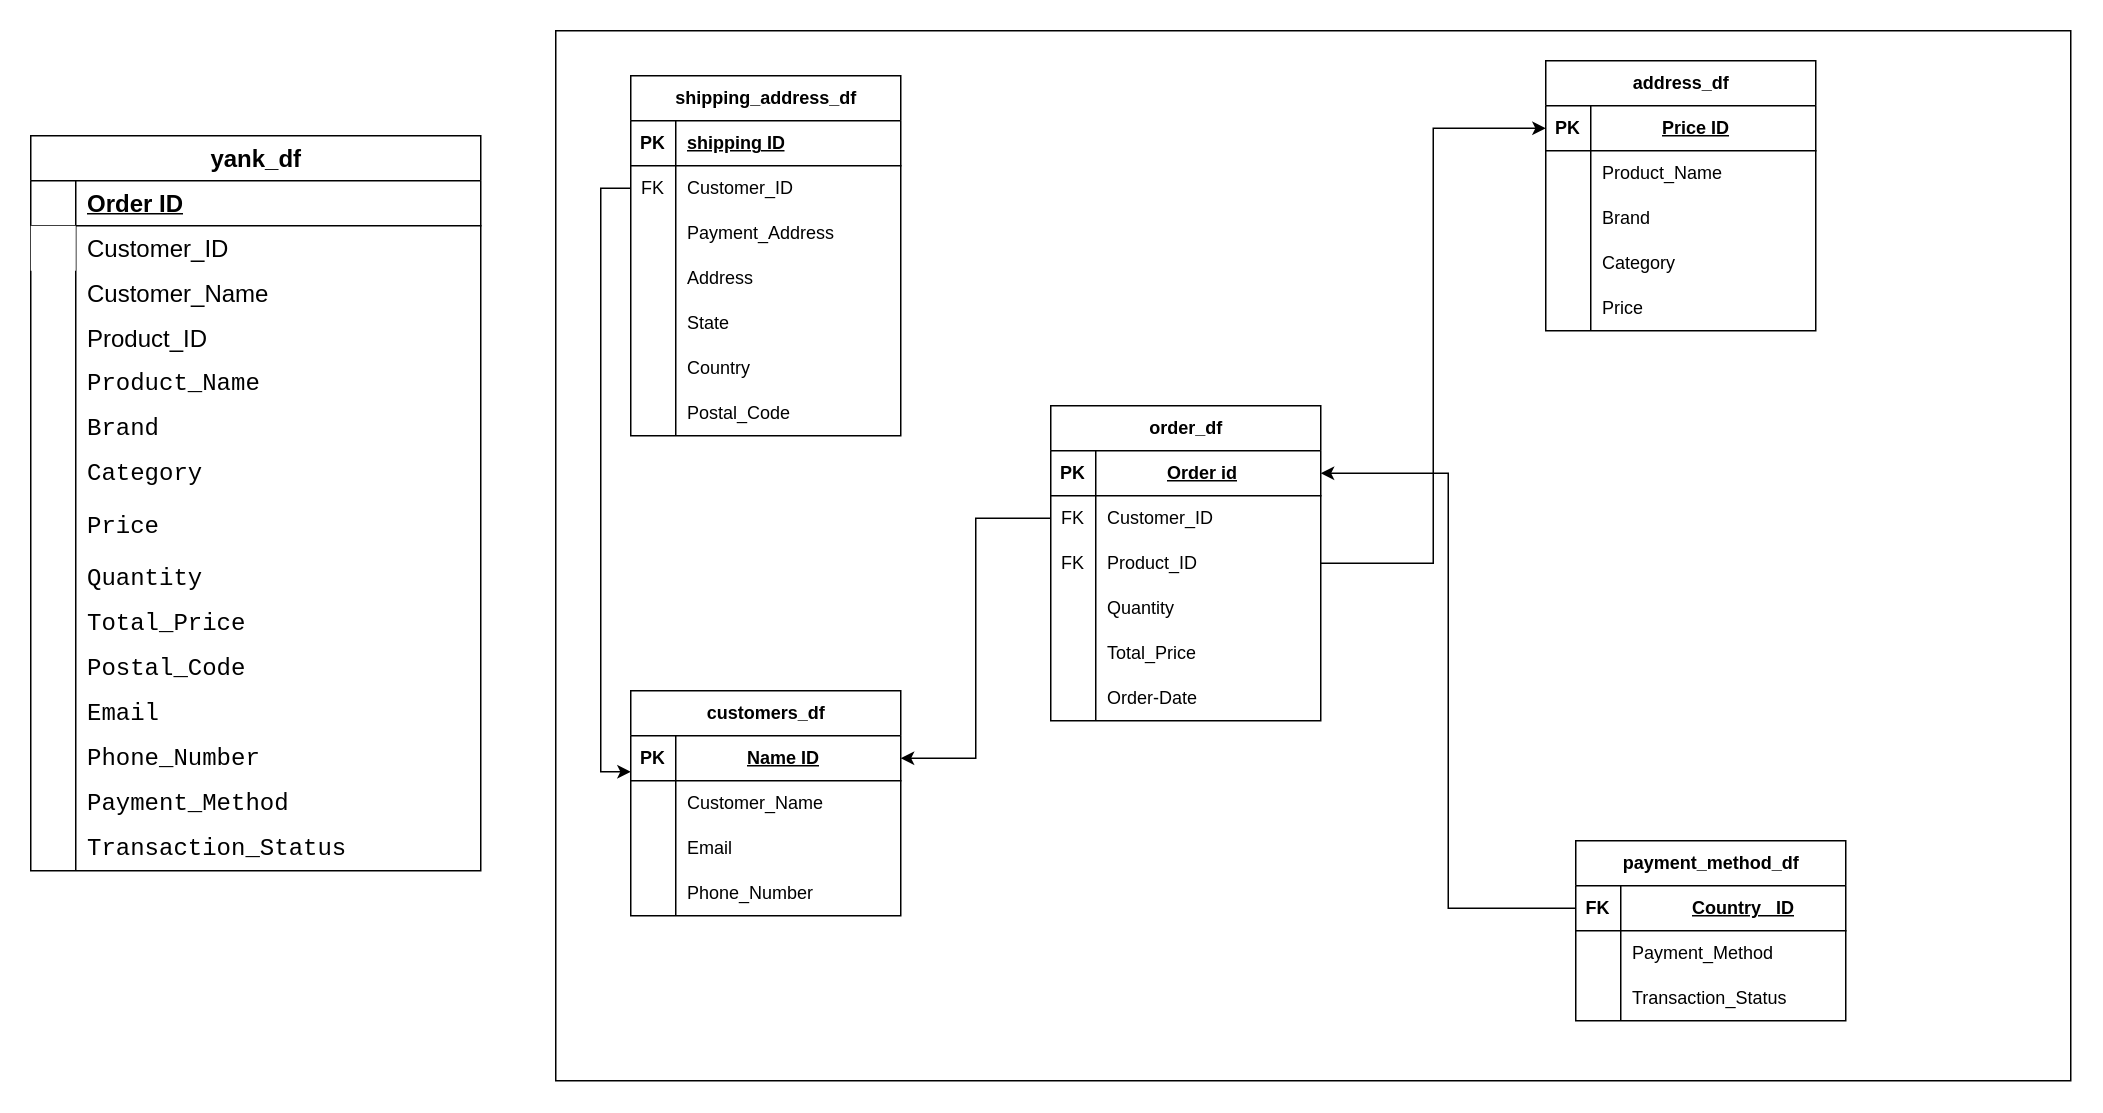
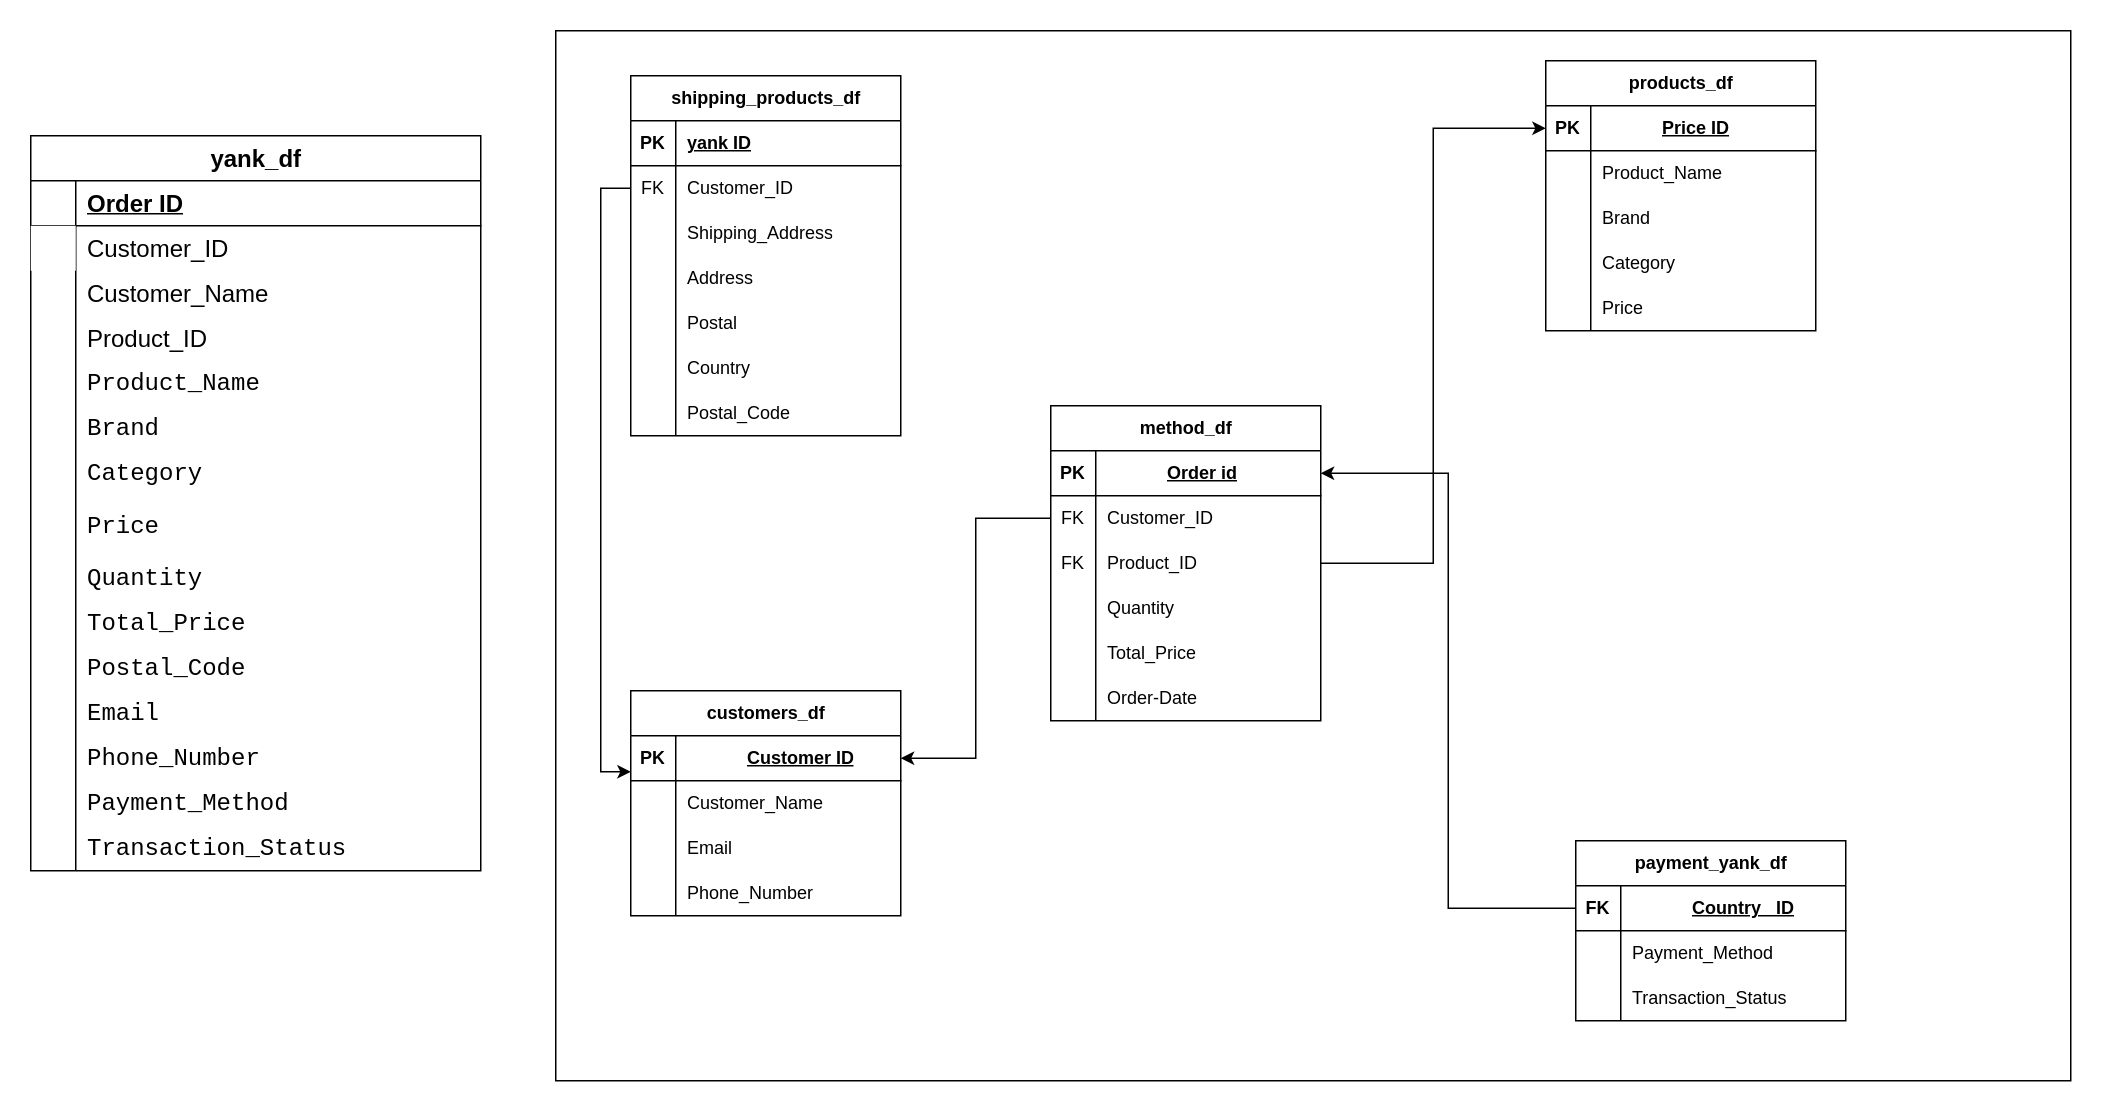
- <mxCell id="103" value="address_df" style="shape=table;startSize=30;container=1;collapsible=1;childLayout=tableLayout;fixedRows=1;rowLines=0;fontStyle=1;align=center;resizeLast=1;html=1;" vertex="1" parent="1"><mxGeometry x="1030" y="40" width="180" height="180" as="geometry" /></mxCell>
+ <mxCell id="103" value="products_df" style="shape=table;startSize=30;container=1;collapsible=1;childLayout=tableLayout;fixedRows=1;rowLines=0;fontStyle=1;align=center;resizeLast=1;html=1;" vertex="1" parent="1"><mxGeometry x="1030" y="40" width="180" height="180" as="geometry" /></mxCell>
- <mxCell id="49" value="shipping_address_df" style="shape=table;startSize=30;container=1;collapsible=1;childLayout=tableLayout;fixedRows=1;rowLines=0;fontStyle=1;align=center;resizeLast=1;html=1;" vertex="1" parent="1"><mxGeometry x="420" y="50" width="180" height="240" as="geometry" /></mxCell>
+ <mxCell id="49" value="shipping_products_df" style="shape=table;startSize=30;container=1;collapsible=1;childLayout=tableLayout;fixedRows=1;rowLines=0;fontStyle=1;align=center;resizeLast=1;html=1;" vertex="1" parent="1"><mxGeometry x="420" y="50" width="180" height="240" as="geometry" /></mxCell>
- <mxCell id="52" value="shipping ID" style="shape=partialRectangle;connectable=0;fillColor=none;top=0;left=0;bottom=0;right=0;align=left;spacingLeft=6;fontStyle=5;overflow=hidden;whiteSpace=wrap;html=1;" vertex="1" parent="50"><mxGeometry x="30" width="150" height="30" as="geometry"><mxRectangle width="150" height="30" as="alternateBounds" /></mxGeometry></mxCell>
+ <mxCell id="52" value="yank ID" style="shape=partialRectangle;connectable=0;fillColor=none;top=0;left=0;bottom=0;right=0;align=left;spacingLeft=6;fontStyle=5;overflow=hidden;whiteSpace=wrap;html=1;" vertex="1" parent="50"><mxGeometry x="30" width="150" height="30" as="geometry"><mxRectangle width="150" height="30" as="alternateBounds" /></mxGeometry></mxCell>
- <mxCell id="58" value="Payment_Address" style="shape=partialRectangle;connectable=0;fillColor=none;top=0;left=0;bottom=0;right=0;align=left;spacingLeft=6;overflow=hidden;whiteSpace=wrap;html=1;" vertex="1" parent="56"><mxGeometry x="30" width="150" height="30" as="geometry"><mxRectangle width="150" height="30" as="alternateBounds" /></mxGeometry></mxCell>
+ <mxCell id="58" value="Shipping_Address" style="shape=partialRectangle;connectable=0;fillColor=none;top=0;left=0;bottom=0;right=0;align=left;spacingLeft=6;overflow=hidden;whiteSpace=wrap;html=1;" vertex="1" parent="56"><mxGeometry x="30" width="150" height="30" as="geometry"><mxRectangle width="150" height="30" as="alternateBounds" /></mxGeometry></mxCell>
- <mxCell id="64" value="State" style="shape=partialRectangle;connectable=0;fillColor=none;top=0;left=0;bottom=0;right=0;align=left;spacingLeft=6;overflow=hidden;whiteSpace=wrap;html=1;" vertex="1" parent="62"><mxGeometry x="30" width="150" height="30" as="geometry"><mxRectangle width="150" height="30" as="alternateBounds" /></mxGeometry></mxCell>
+ <mxCell id="64" value="Postal" style="shape=partialRectangle;connectable=0;fillColor=none;top=0;left=0;bottom=0;right=0;align=left;spacingLeft=6;overflow=hidden;whiteSpace=wrap;html=1;" vertex="1" parent="62"><mxGeometry x="30" width="150" height="30" as="geometry"><mxRectangle width="150" height="30" as="alternateBounds" /></mxGeometry></mxCell>
- <mxCell id="84" value="order_df" style="shape=table;startSize=30;container=1;collapsible=1;childLayout=tableLayout;fixedRows=1;rowLines=0;fontStyle=1;align=center;resizeLast=1;html=1;" vertex="1" parent="1"><mxGeometry x="700" y="270" width="180" height="210" as="geometry" /></mxCell>
+ <mxCell id="84" value="method_df" style="shape=table;startSize=30;container=1;collapsible=1;childLayout=tableLayout;fixedRows=1;rowLines=0;fontStyle=1;align=center;resizeLast=1;html=1;" vertex="1" parent="1"><mxGeometry x="700" y="270" width="180" height="210" as="geometry" /></mxCell>
- <mxCell id="74" value="&lt;blockquote style=&quot;margin: 0 0 0 40px; border: none; padding: 0px;&quot;&gt;Name ID&lt;/blockquote&gt;" style="shape=partialRectangle;connectable=0;fillColor=none;top=0;left=0;bottom=0;right=0;align=left;spacingLeft=6;fontStyle=5;overflow=hidden;whiteSpace=wrap;html=1;" vertex="1" parent="72"><mxGeometry x="30" width="150" height="30" as="geometry"><mxRectangle width="150" height="30" as="alternateBounds" /></mxGeometry></mxCell>
+ <mxCell id="74" value="&lt;blockquote style=&quot;margin: 0 0 0 40px; border: none; padding: 0px;&quot;&gt;Customer ID&lt;/blockquote&gt;" style="shape=partialRectangle;connectable=0;fillColor=none;top=0;left=0;bottom=0;right=0;align=left;spacingLeft=6;fontStyle=5;overflow=hidden;whiteSpace=wrap;html=1;" vertex="1" parent="72"><mxGeometry x="30" width="150" height="30" as="geometry"><mxRectangle width="150" height="30" as="alternateBounds" /></mxGeometry></mxCell>
- <mxCell id="119" value="payment_method_df" style="shape=table;startSize=30;container=1;collapsible=1;childLayout=tableLayout;fixedRows=1;rowLines=0;fontStyle=1;align=center;resizeLast=1;html=1;" vertex="1" parent="1"><mxGeometry x="1050" y="560" width="180" height="120" as="geometry" /></mxCell>
+ <mxCell id="119" value="payment_yank_df" style="shape=table;startSize=30;container=1;collapsible=1;childLayout=tableLayout;fixedRows=1;rowLines=0;fontStyle=1;align=center;resizeLast=1;html=1;" vertex="1" parent="1"><mxGeometry x="1050" y="560" width="180" height="120" as="geometry" /></mxCell>
